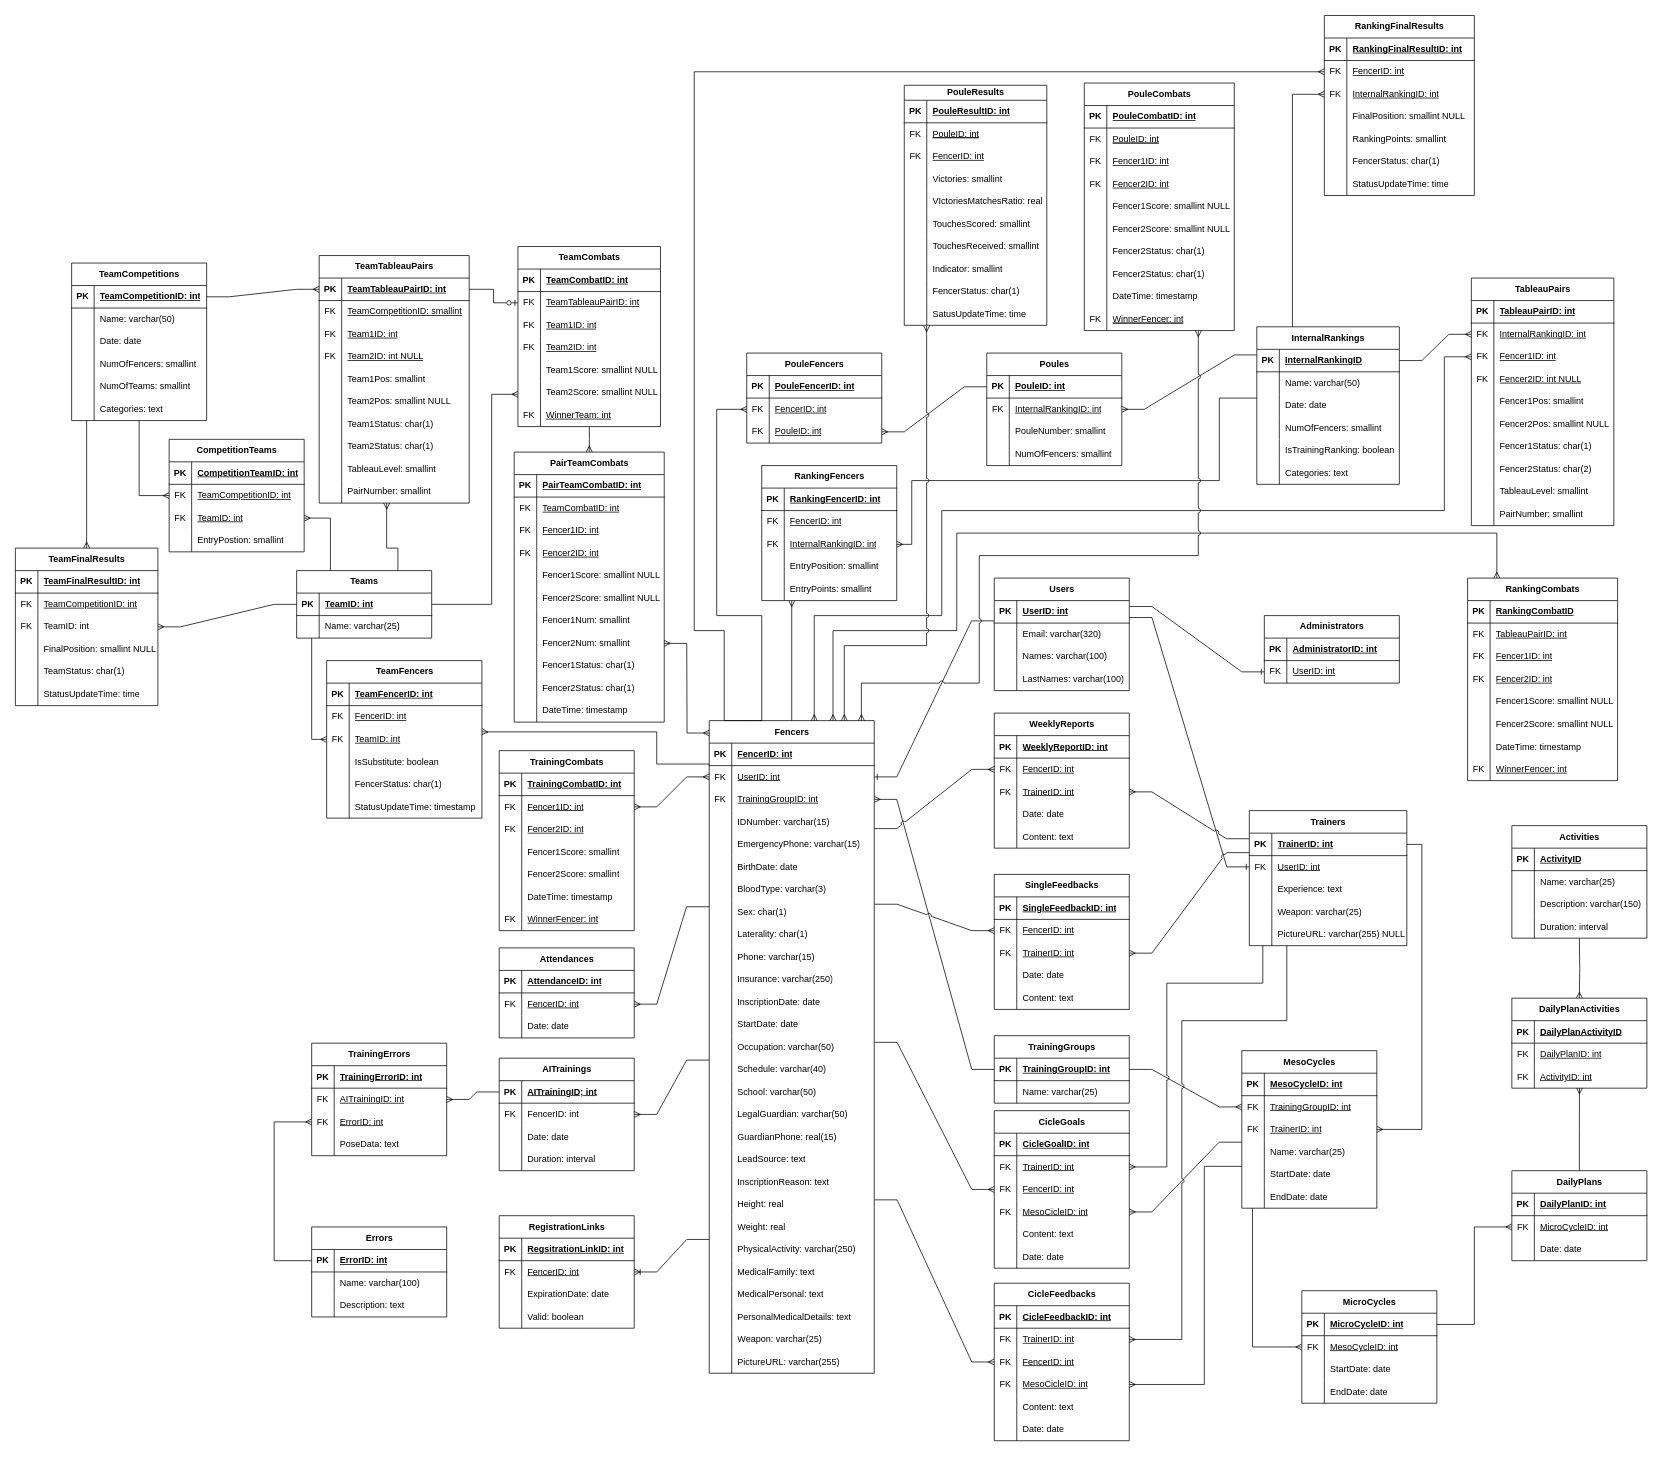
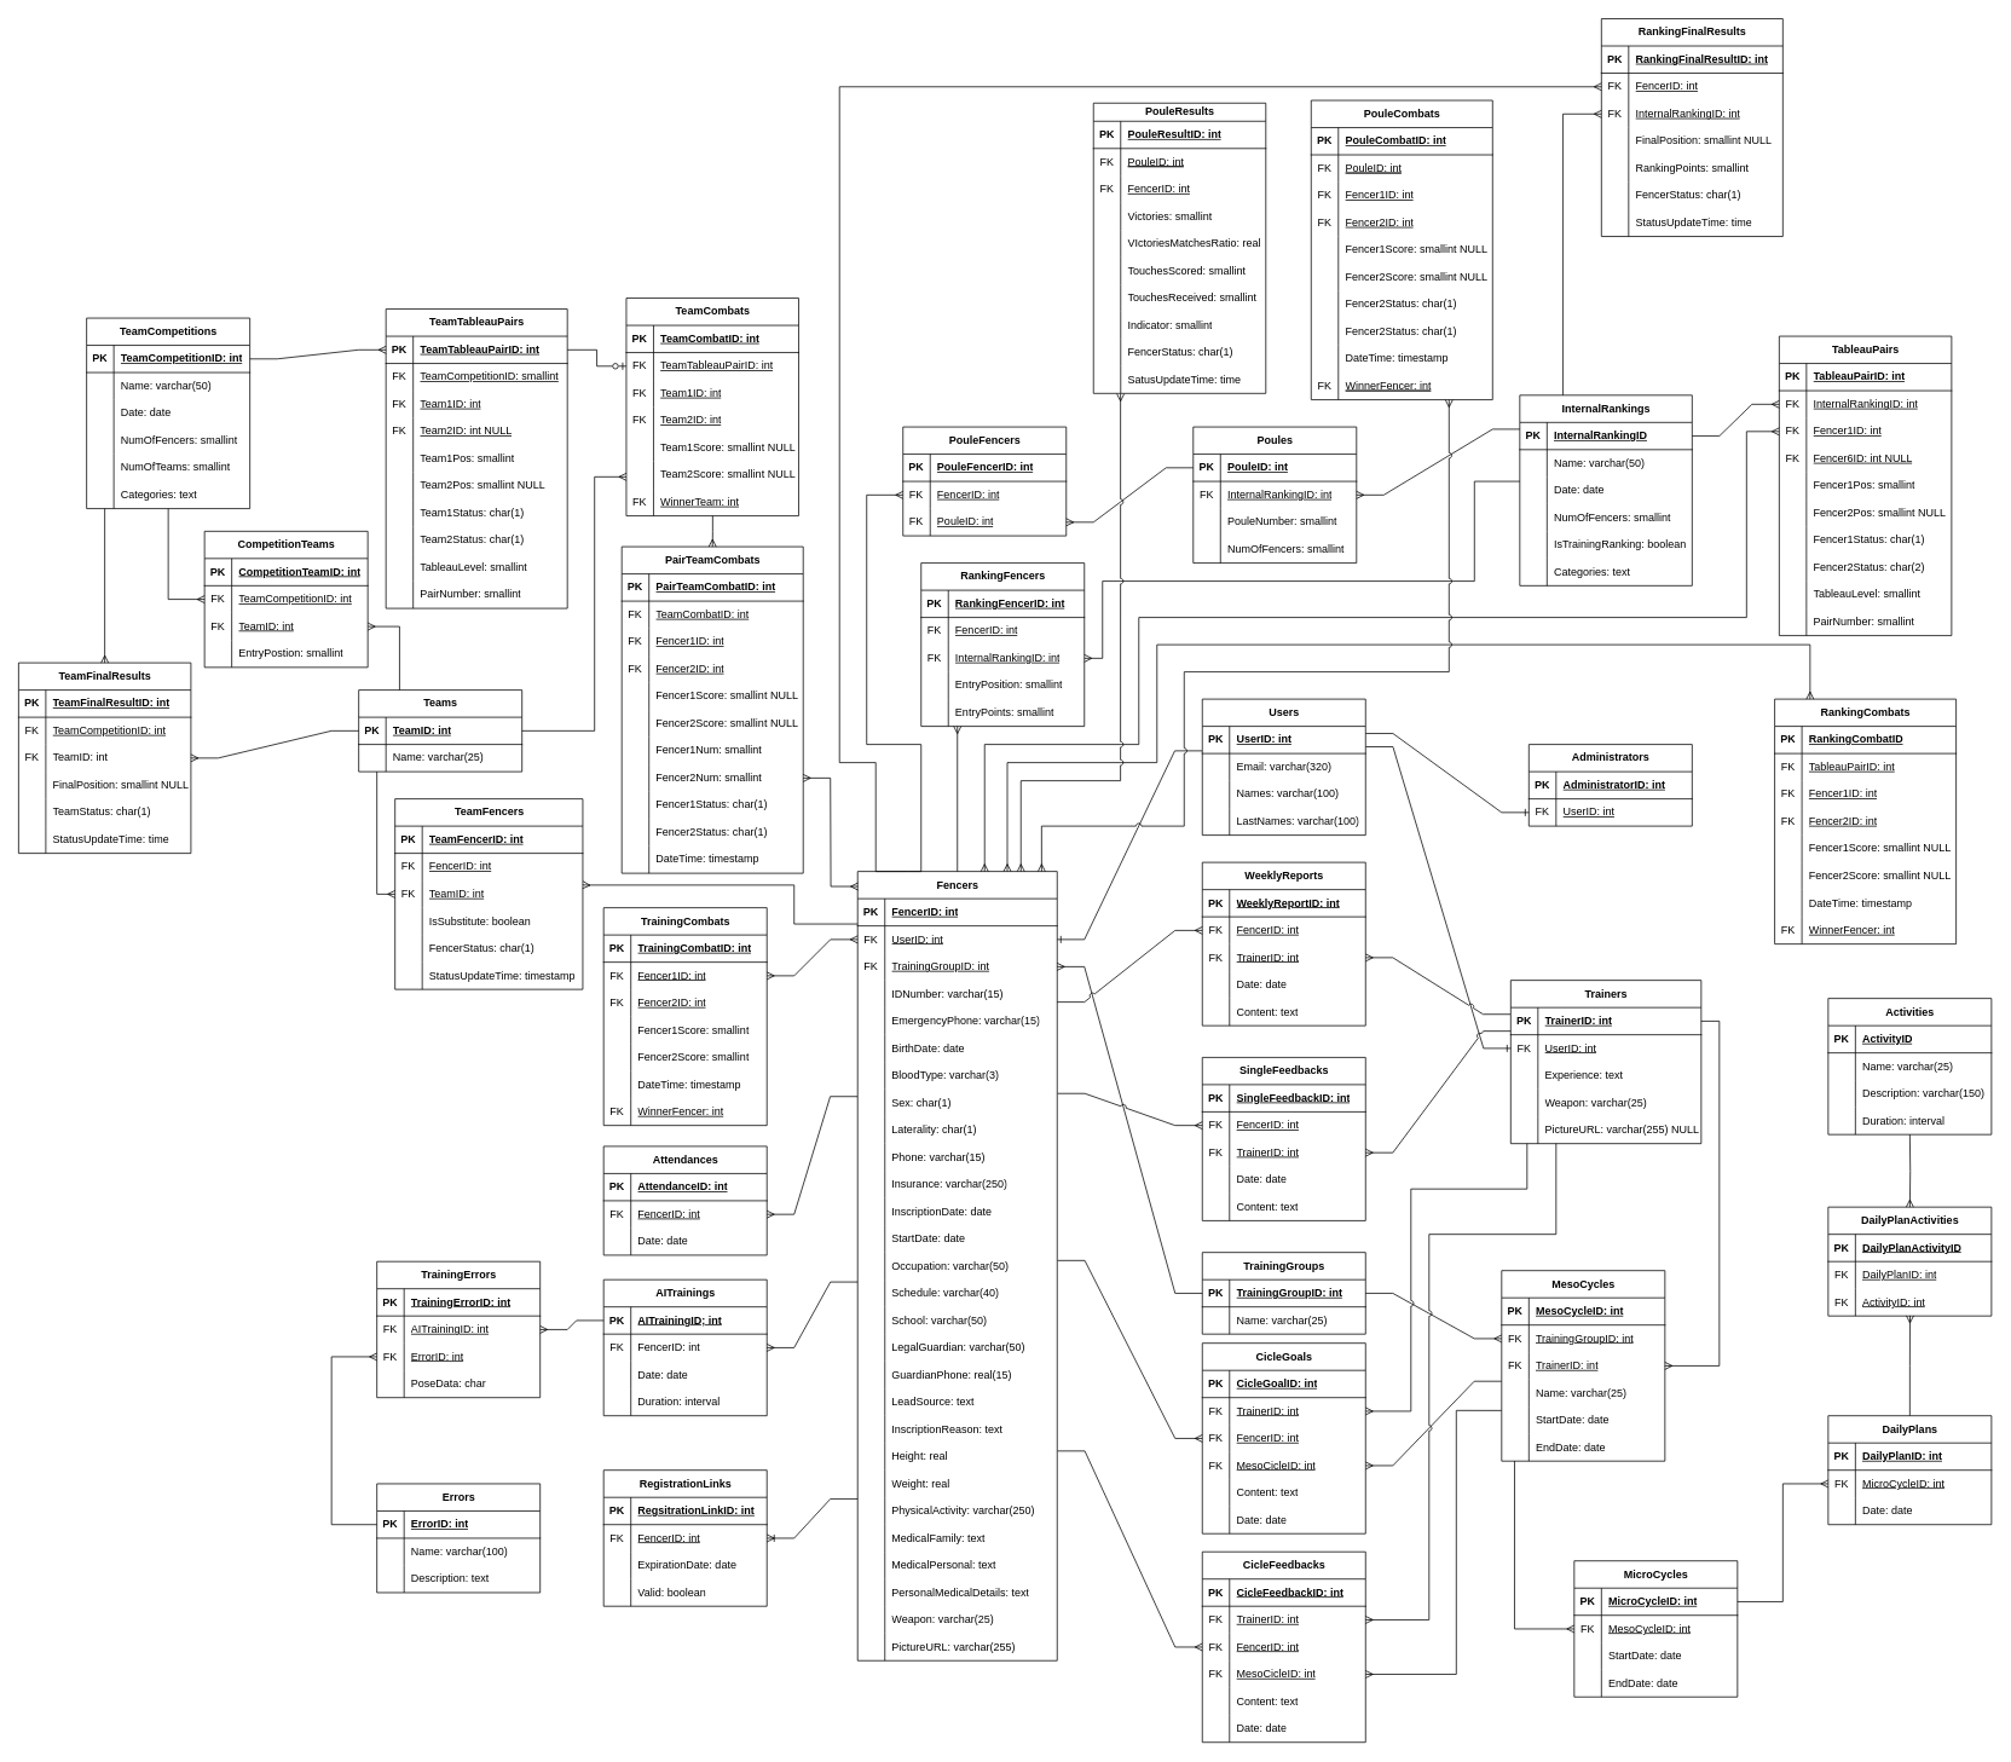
- <mxCell id="445" value="Fencer2ID: int NULL" style="shape=partialRectangle;connectable=0;fillColor=none;top=0;left=0;bottom=0;right=0;align=left;spacingLeft=6;overflow=hidden;whiteSpace=wrap;html=1;fontStyle=4" parent="443" vertex="1"><mxGeometry x="30" width="160" height="30" as="geometry"><mxRectangle width="160" height="30" as="alternateBounds" /></mxGeometry></mxCell>
+ <mxCell id="445" value="Fencer6ID: int NULL" style="shape=partialRectangle;connectable=0;fillColor=none;top=0;left=0;bottom=0;right=0;align=left;spacingLeft=6;overflow=hidden;whiteSpace=wrap;html=1;fontStyle=4" parent="443" vertex="1"><mxGeometry x="30" width="160" height="30" as="geometry"><mxRectangle width="160" height="30" as="alternateBounds" /></mxGeometry></mxCell>
- <mxCell id="699" value="" style="edgeStyle=orthogonalEdgeStyle;fontSize=12;html=1;endArrow=ERmany;rounded=0;exitX=0.75;exitY=0;exitDx=0;exitDy=0;" parent="1" source="600" target="667" edge="1"><mxGeometry width="100" height="100" relative="1" as="geometry"><mxPoint x="570" y="785" as="sourcePoint" /><mxPoint x="705" y="585" as="targetPoint" /><Array as="points"><mxPoint x="515" y="730" /></Array></mxGeometry></mxCell>
- <mxCell id="173" value="PoseData: text" style="shape=partialRectangle;connectable=0;fillColor=none;top=0;left=0;bottom=0;right=0;align=left;spacingLeft=6;overflow=hidden;whiteSpace=wrap;html=1;" parent="171" vertex="1"><mxGeometry x="30" width="150" height="30" as="geometry"><mxRectangle width="150" height="30" as="alternateBounds" /></mxGeometry></mxCell>
+ <mxCell id="173" value="PoseData: char" style="shape=partialRectangle;connectable=0;fillColor=none;top=0;left=0;bottom=0;right=0;align=left;spacingLeft=6;overflow=hidden;whiteSpace=wrap;html=1;" parent="171" vertex="1"><mxGeometry x="30" width="150" height="30" as="geometry"><mxRectangle width="150" height="30" as="alternateBounds" /></mxGeometry></mxCell>
